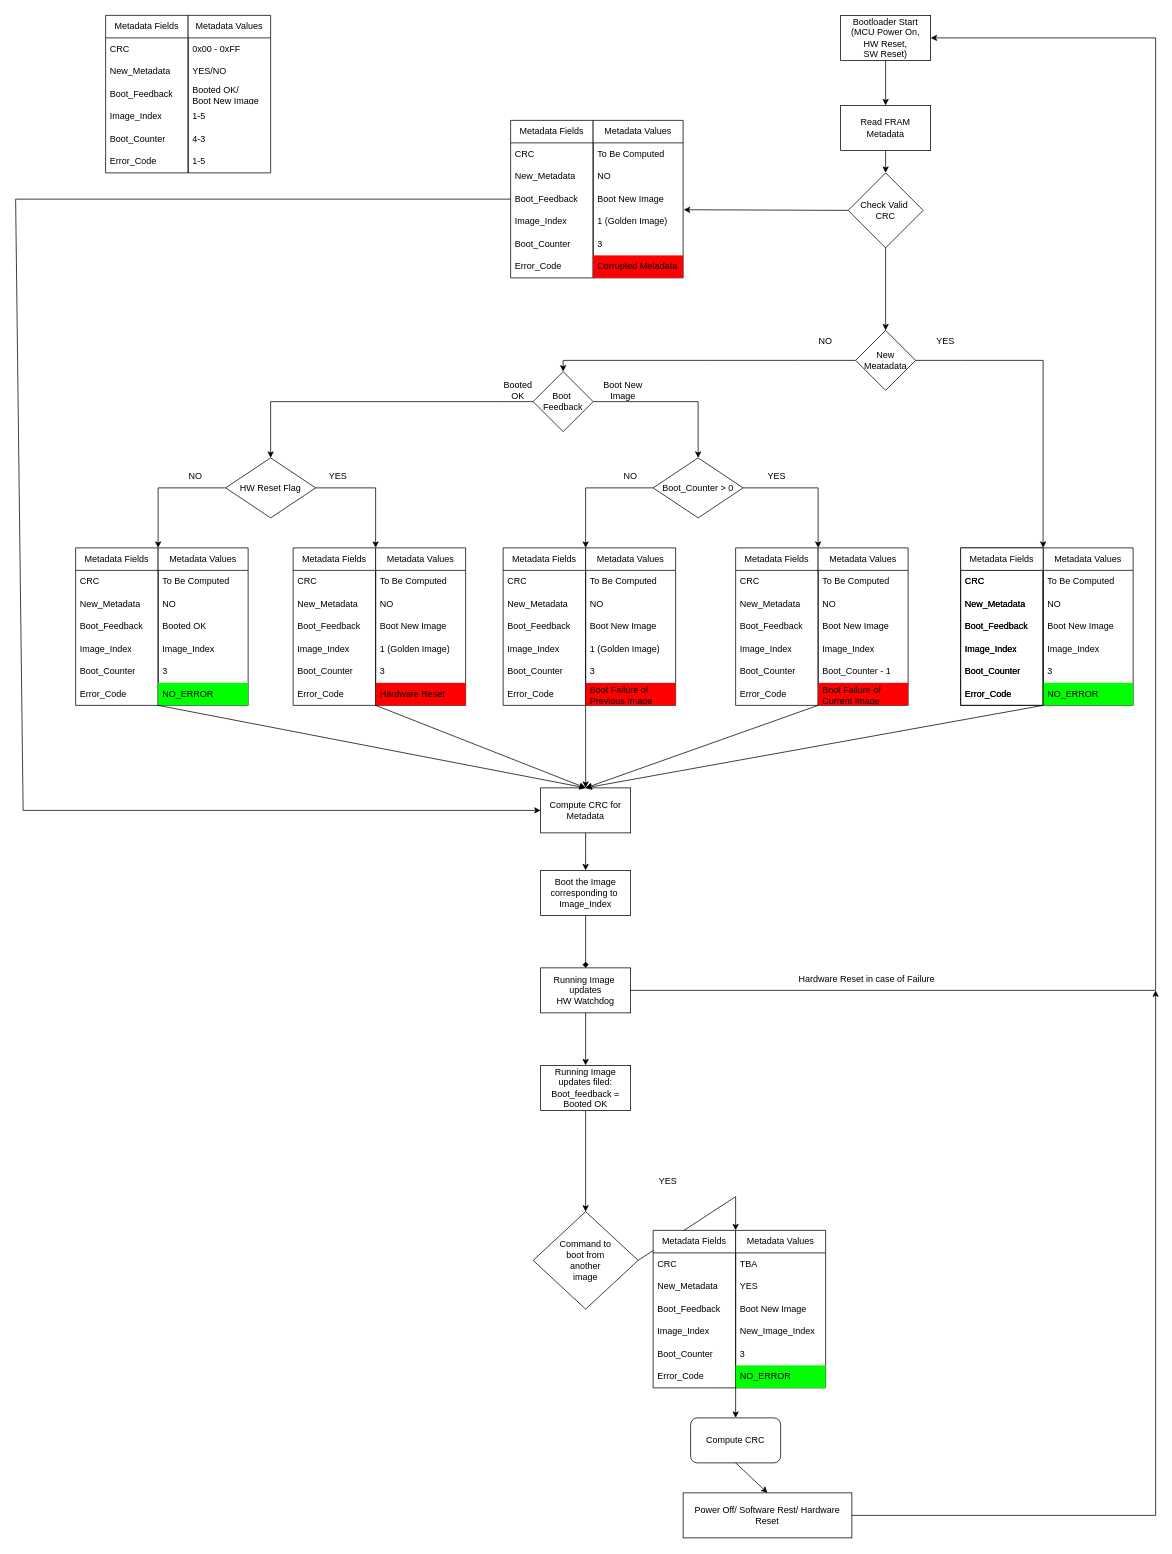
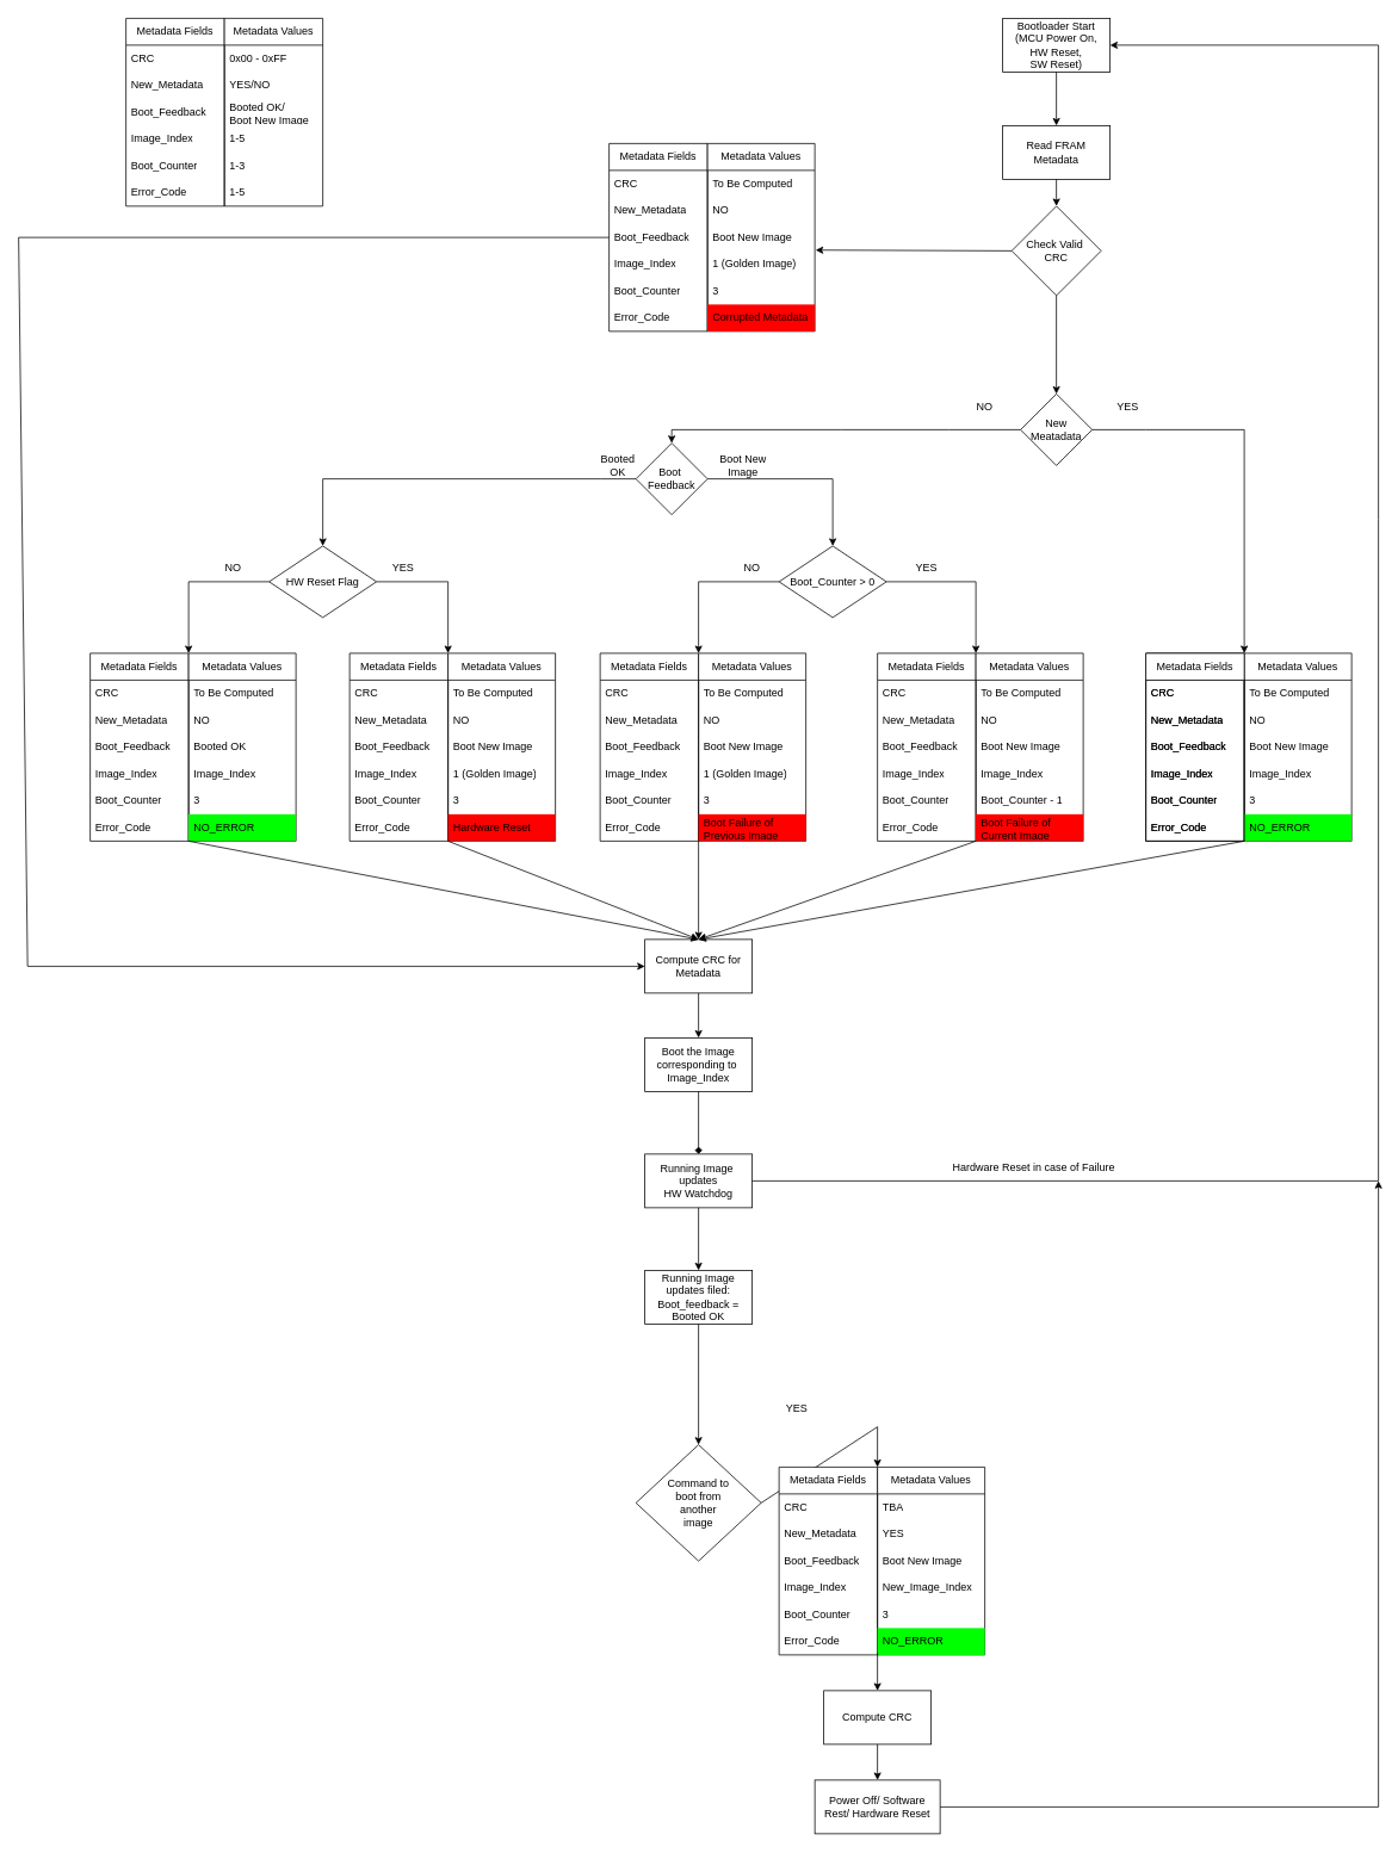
- <mxCell id="31" value="4-3" style="text;strokeColor=none;fillColor=none;align=left;verticalAlign=middle;spacingLeft=4;spacingRight=4;overflow=hidden;points=[[0,0.5],[1,0.5]];portConstraint=eastwest;rotatable=0;whiteSpace=wrap;html=1;" vertex="1" parent="26"><mxGeometry y="150" width="110" height="30" as="geometry" /></mxCell>
+ <mxCell id="31" value="1-3" style="text;strokeColor=none;fillColor=none;align=left;verticalAlign=middle;spacingLeft=4;spacingRight=4;overflow=hidden;points=[[0,0.5],[1,0.5]];portConstraint=eastwest;rotatable=0;whiteSpace=wrap;html=1;" vertex="1" parent="26"><mxGeometry y="150" width="110" height="30" as="geometry" /></mxCell>
- <mxCell id="177" value="Compute CRC" style="whiteSpace=wrap;html=1;rounded=1;" vertex="1" parent="1"><mxGeometry x="920" y="1890" width="120" height="60" as="geometry" /></mxCell>
+ <mxCell id="177" value="Compute CRC" style="rounded=0;whiteSpace=wrap;html=1;" vertex="1" parent="1"><mxGeometry x="920" y="1890" width="120" height="60" as="geometry" /></mxCell>
- <mxCell id="179" value="Power Off/ Software Rest/ Hardware Reset" style="rounded=0;whiteSpace=wrap;html=1;" vertex="1" parent="1"><mxGeometry x="910" y="1990" width="225" height="60" as="geometry" /></mxCell>
+ <mxCell id="179" value="Power Off/ Software Rest/ Hardware Reset" style="rounded=0;whiteSpace=wrap;html=1;" vertex="1" parent="1"><mxGeometry x="910" y="1990" width="140" height="60" as="geometry" /></mxCell>
